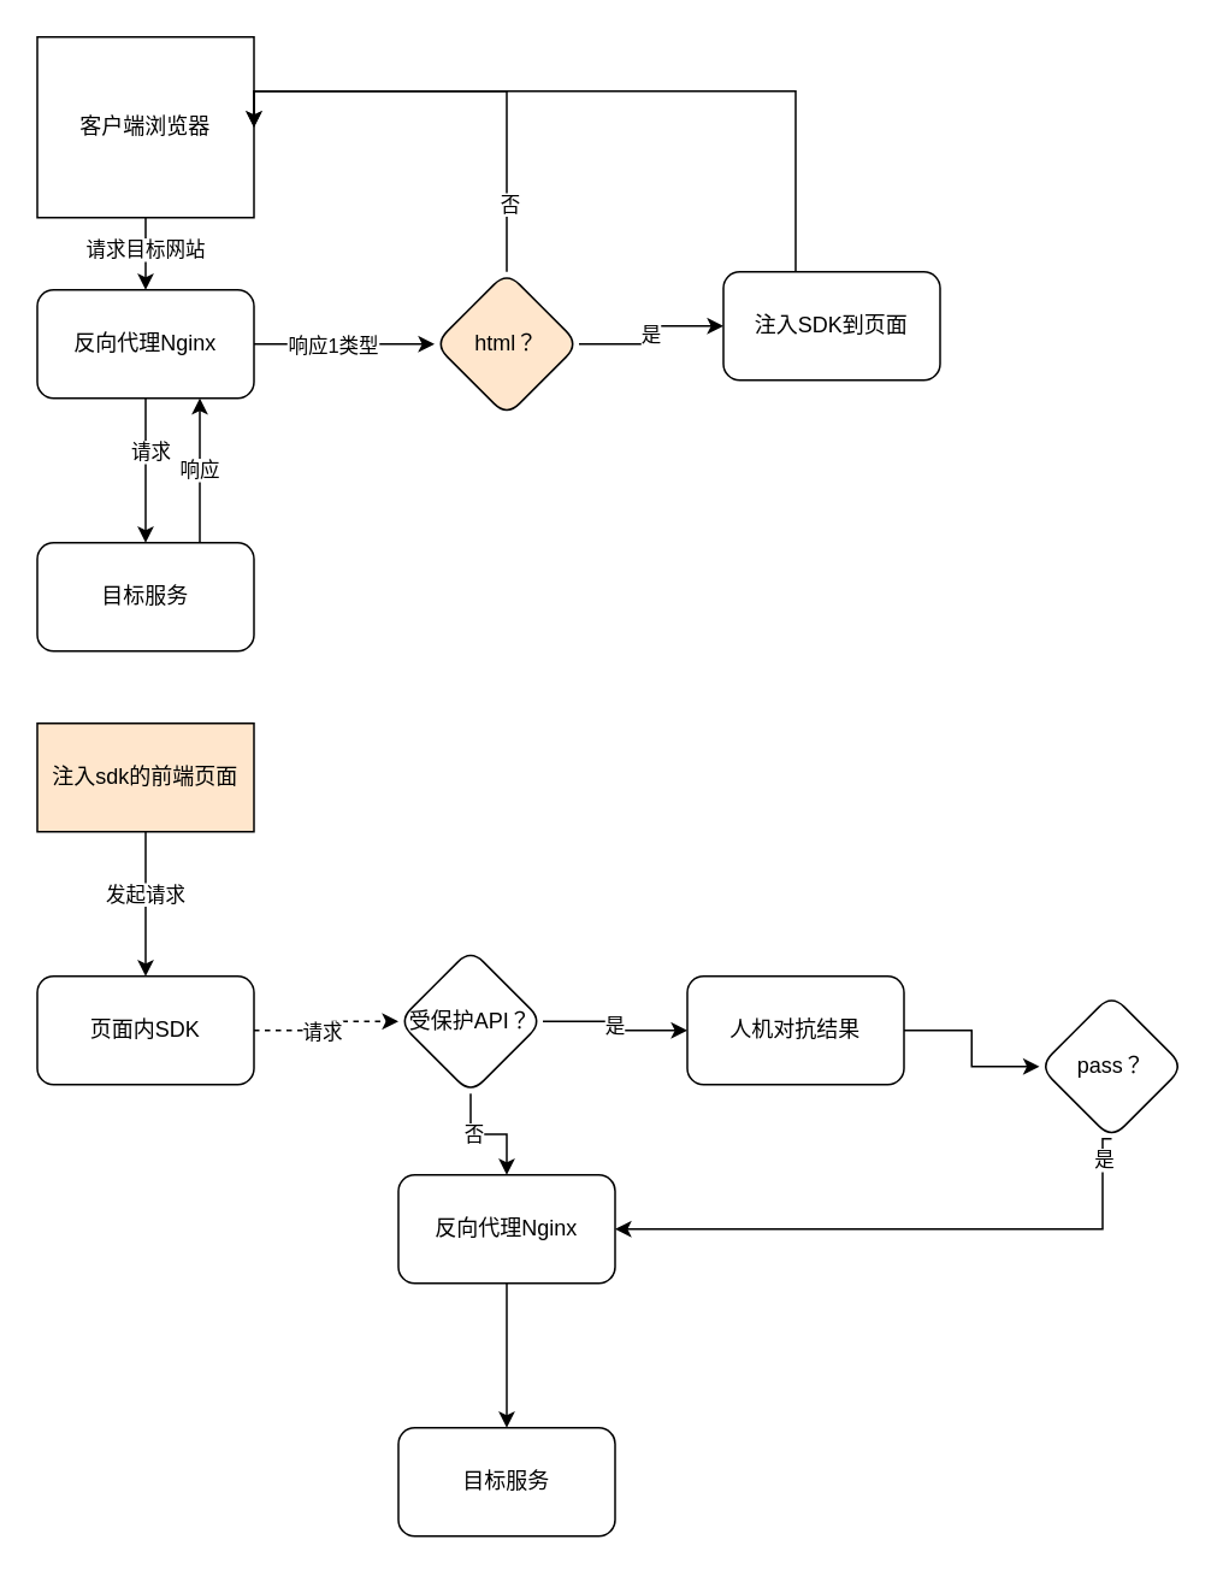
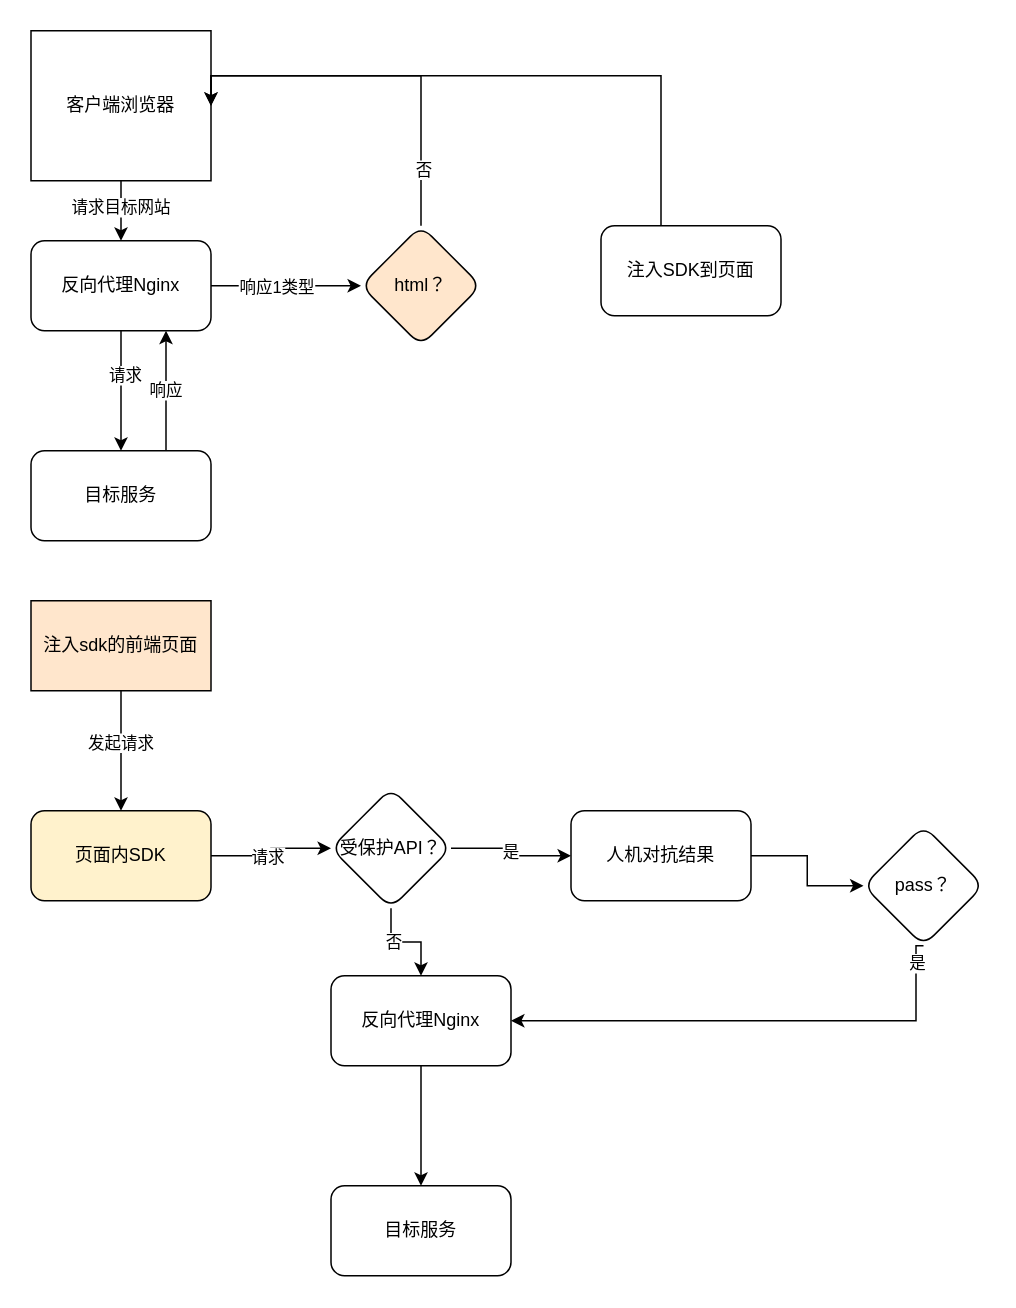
- <mxCell id="12" value="是" style="edgeStyle=orthogonalEdgeStyle;rounded=0;orthogonalLoop=1;jettySize=auto;html=1;" edge="1" parent="1" source="15" target="17"><mxGeometry relative="1" as="geometry" /></mxCell>
- <mxCell id="23" value="页面内SDK" style="rounded=1;whiteSpace=wrap;html=1;" vertex="1" parent="1"><mxGeometry x="20" y="540" width="120" height="60" as="geometry" /></mxCell>
+ <mxCell id="23" value="页面内SDK" style="rounded=1;whiteSpace=wrap;html=1;fillColor=#fff2cc;" vertex="1" parent="1"><mxGeometry x="20" y="540" width="120" height="60" as="geometry" /></mxCell>
- <mxCell id="21" value="" style="edgeStyle=orthogonalEdgeStyle;rounded=0;orthogonalLoop=1;jettySize=auto;html=1;dashed=1;" edge="1" parent="1" source="23" target="29"><mxGeometry relative="1" as="geometry" /></mxCell>
+ <mxCell id="21" value="" style="edgeStyle=orthogonalEdgeStyle;rounded=0;orthogonalLoop=1;jettySize=auto;html=1;" edge="1" parent="1" source="23" target="29"><mxGeometry relative="1" as="geometry" /></mxCell>
